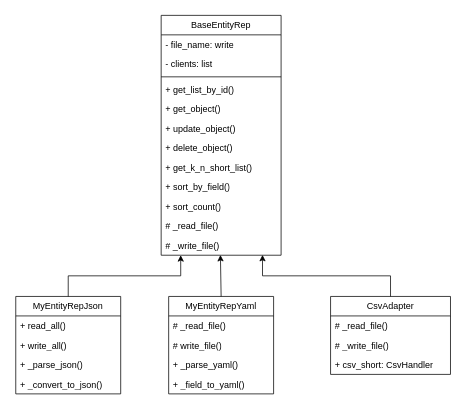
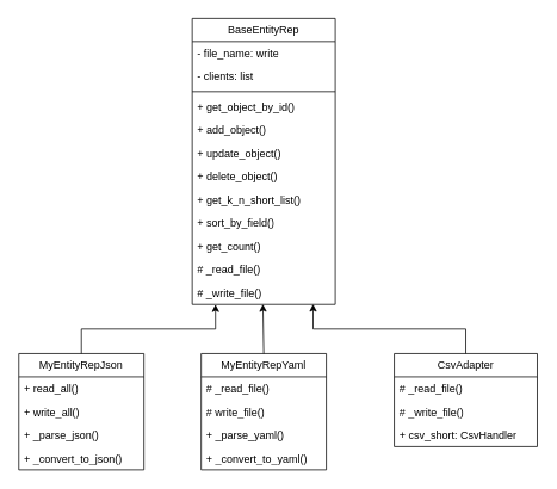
- <mxCell id="16" value="+ get_list_by_id()" style="text;strokeColor=none;fillColor=none;align=left;verticalAlign=top;spacingLeft=4;spacingRight=4;overflow=hidden;rotatable=0;points=[[0,0.5],[1,0.5]];portConstraint=eastwest;whiteSpace=wrap;html=1;" parent="12" vertex="1"><mxGeometry y="86" width="160" height="26" as="geometry" /></mxCell>
+ <mxCell id="16" value="+ get_object_by_id()" style="text;strokeColor=none;fillColor=none;align=left;verticalAlign=top;spacingLeft=4;spacingRight=4;overflow=hidden;rotatable=0;points=[[0,0.5],[1,0.5]];portConstraint=eastwest;whiteSpace=wrap;html=1;" parent="12" vertex="1"><mxGeometry y="86" width="160" height="26" as="geometry" /></mxCell>
- <mxCell id="17" value="+ get_object()" style="text;strokeColor=none;fillColor=none;align=left;verticalAlign=top;spacingLeft=4;spacingRight=4;overflow=hidden;rotatable=0;points=[[0,0.5],[1,0.5]];portConstraint=eastwest;whiteSpace=wrap;html=1;" parent="12" vertex="1"><mxGeometry y="112" width="160" height="26" as="geometry" /></mxCell>
+ <mxCell id="17" value="+ add_object()" style="text;strokeColor=none;fillColor=none;align=left;verticalAlign=top;spacingLeft=4;spacingRight=4;overflow=hidden;rotatable=0;points=[[0,0.5],[1,0.5]];portConstraint=eastwest;whiteSpace=wrap;html=1;" parent="12" vertex="1"><mxGeometry y="112" width="160" height="26" as="geometry" /></mxCell>
- <mxCell id="22" value="+ sort_count()" style="text;strokeColor=none;fillColor=none;align=left;verticalAlign=top;spacingLeft=4;spacingRight=4;overflow=hidden;rotatable=0;points=[[0,0.5],[1,0.5]];portConstraint=eastwest;whiteSpace=wrap;html=1;" parent="12" vertex="1"><mxGeometry y="242" width="160" height="26" as="geometry" /></mxCell>
+ <mxCell id="22" value="+ get_count()" style="text;strokeColor=none;fillColor=none;align=left;verticalAlign=top;spacingLeft=4;spacingRight=4;overflow=hidden;rotatable=0;points=[[0,0.5],[1,0.5]];portConstraint=eastwest;whiteSpace=wrap;html=1;" parent="12" vertex="1"><mxGeometry y="242" width="160" height="26" as="geometry" /></mxCell>
- <mxCell id="11" value="+ _field_to_yaml()" style="text;strokeColor=none;fillColor=none;align=left;verticalAlign=top;spacingLeft=4;spacingRight=4;overflow=hidden;rotatable=0;points=[[0,0.5],[1,0.5]];portConstraint=eastwest;whiteSpace=wrap;html=1;" parent="7" vertex="1"><mxGeometry y="104" width="140" height="26" as="geometry" /></mxCell>
+ <mxCell id="11" value="+ _convert_to_yaml()" style="text;strokeColor=none;fillColor=none;align=left;verticalAlign=top;spacingLeft=4;spacingRight=4;overflow=hidden;rotatable=0;points=[[0,0.5],[1,0.5]];portConstraint=eastwest;whiteSpace=wrap;html=1;" parent="7" vertex="1"><mxGeometry y="104" width="140" height="26" as="geometry" /></mxCell>
